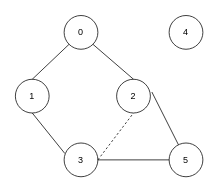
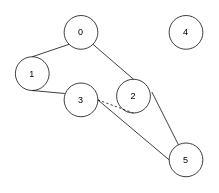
- <mxCell id="7" value="1" style="ellipse;whiteSpace=wrap;html=1;aspect=fixed;" vertex="1" parent="1"><mxGeometry x="20" y="105" width="45" height="45" as="geometry" /></mxCell>
+ <mxCell id="7" value="1" style="ellipse;whiteSpace=wrap;html=1;aspect=fixed;" vertex="1" parent="1"><mxGeometry x="20" y="75" width="45" height="45" as="geometry" /></mxCell>
- <mxCell id="5" value="3" style="ellipse;whiteSpace=wrap;html=1;aspect=fixed;" vertex="1" parent="1"><mxGeometry x="85" y="190" width="45" height="45" as="geometry" /></mxCell>
+ <mxCell id="5" value="3" style="ellipse;whiteSpace=wrap;html=1;aspect=fixed;" vertex="1" parent="1"><mxGeometry x="85" y="110" width="45" height="45" as="geometry" /></mxCell>
